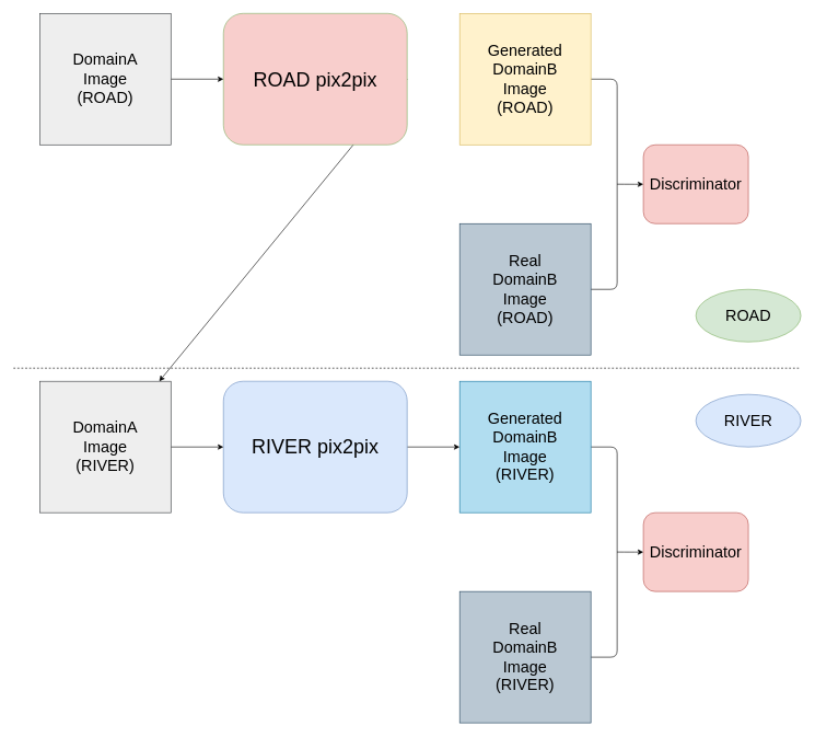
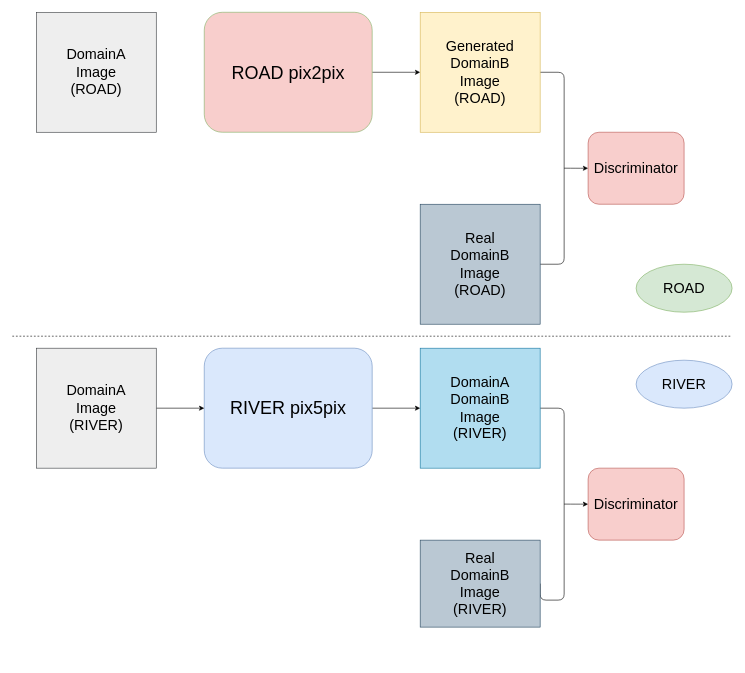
- <mxCell id="4" style="edgeStyle=none;html=1;exitX=1;exitY=0.5;exitDx=0;exitDy=0;entryX=0;entryY=0.5;entryDx=0;entryDy=0;fontSize=24;shadow=0;" parent="1" source="5" target="3" edge="1"><mxGeometry relative="1" as="geometry" /></mxCell>
- <mxCell id="2" style="edgeStyle=none;html=1;exitX=1;exitY=0.5;exitDx=0;exitDy=0;fontSize=24;shadow=0;" parent="1" source="3" target="14" edge="1"><mxGeometry relative="1" as="geometry" /></mxCell>
+ <mxCell id="2" style="edgeStyle=none;html=1;exitX=1;exitY=0.5;exitDx=0;exitDy=0;entryX=0;entryY=0.5;entryDx=0;entryDy=0;fontSize=24;shadow=0;" parent="1" source="3" target="7" edge="1"><mxGeometry relative="1" as="geometry" /></mxCell>
- <mxCell id="12" value="&lt;font style=&quot;font-size: 30px;&quot;&gt;RIVER pix2pix&lt;/font&gt;" style="rounded=1;whiteSpace=wrap;html=1;fillColor=#dae8fc;strokeColor=#6c8ebf;shadow=0;" vertex="1" parent="1"><mxGeometry x="340" y="580" width="280" height="200" as="geometry" /></mxCell>
+ <mxCell id="12" value="&lt;font style=&quot;font-size: 30px;&quot;&gt;RIVER pix5pix&lt;/font&gt;" style="rounded=1;whiteSpace=wrap;html=1;fillColor=#dae8fc;strokeColor=#6c8ebf;shadow=0;" vertex="1" parent="1"><mxGeometry x="340" y="580" width="280" height="200" as="geometry" /></mxCell>
- <mxCell id="16" value="Generated&lt;br&gt;DomainB&lt;br&gt;Image&lt;br&gt;(RIVER)" style="whiteSpace=wrap;html=1;aspect=fixed;fontSize=24;fillColor=#b1ddf0;strokeColor=#10739e;shadow=0;" vertex="1" parent="1"><mxGeometry x="700" y="580" width="200" height="200" as="geometry" /></mxCell>
+ <mxCell id="16" value="DomainA&lt;br&gt;DomainB&lt;br&gt;Image&lt;br&gt;(RIVER)" style="whiteSpace=wrap;html=1;aspect=fixed;fontSize=24;fillColor=#b1ddf0;strokeColor=#10739e;shadow=0;" vertex="1" parent="1"><mxGeometry x="700" y="580" width="200" height="200" as="geometry" /></mxCell>
- <mxCell id="17" value="Real&lt;br&gt;DomainB&lt;br&gt;Image&lt;br&gt;(RIVER)" style="whiteSpace=wrap;html=1;aspect=fixed;fontSize=24;fillColor=#bac8d3;strokeColor=#23445d;shadow=0;" vertex="1" parent="1"><mxGeometry x="700" y="900" width="200" height="200" as="geometry" /></mxCell>
+ <mxCell id="17" value="Real&lt;br&gt;DomainB&lt;br&gt;Image&lt;br&gt;(RIVER)" style="whiteSpace=wrap;html=1;aspect=fixed;fontSize=24;fillColor=#bac8d3;strokeColor=#23445d;shadow=0;" vertex="1" parent="1"><mxGeometry x="700" y="900" width="200" height="145" as="geometry" /></mxCell>
